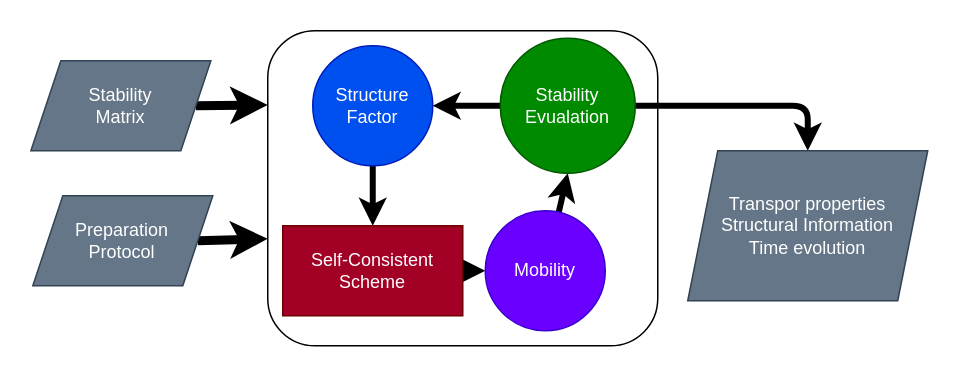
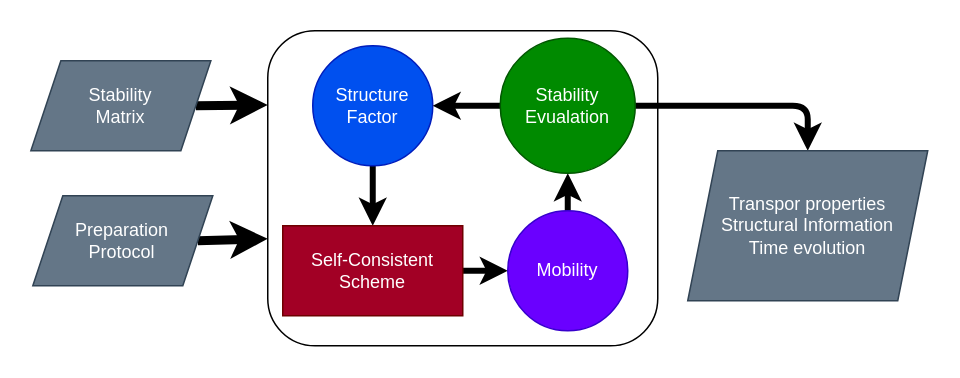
- <mxCell id="12" value="Mobility" style="ellipse;whiteSpace=wrap;html=1;aspect=fixed;fillColor=#6a00ff;fontColor=#ffffff;strokeColor=#3700CC;" vertex="1" parent="1"><mxGeometry x="323" y="140" width="80" height="80" as="geometry" /></mxCell>
+ <mxCell id="12" value="Mobility" style="ellipse;whiteSpace=wrap;html=1;aspect=fixed;fillColor=#6a00ff;fontColor=#ffffff;strokeColor=#3700CC;" vertex="1" parent="1"><mxGeometry x="338" y="140" width="80" height="80" as="geometry" /></mxCell>
